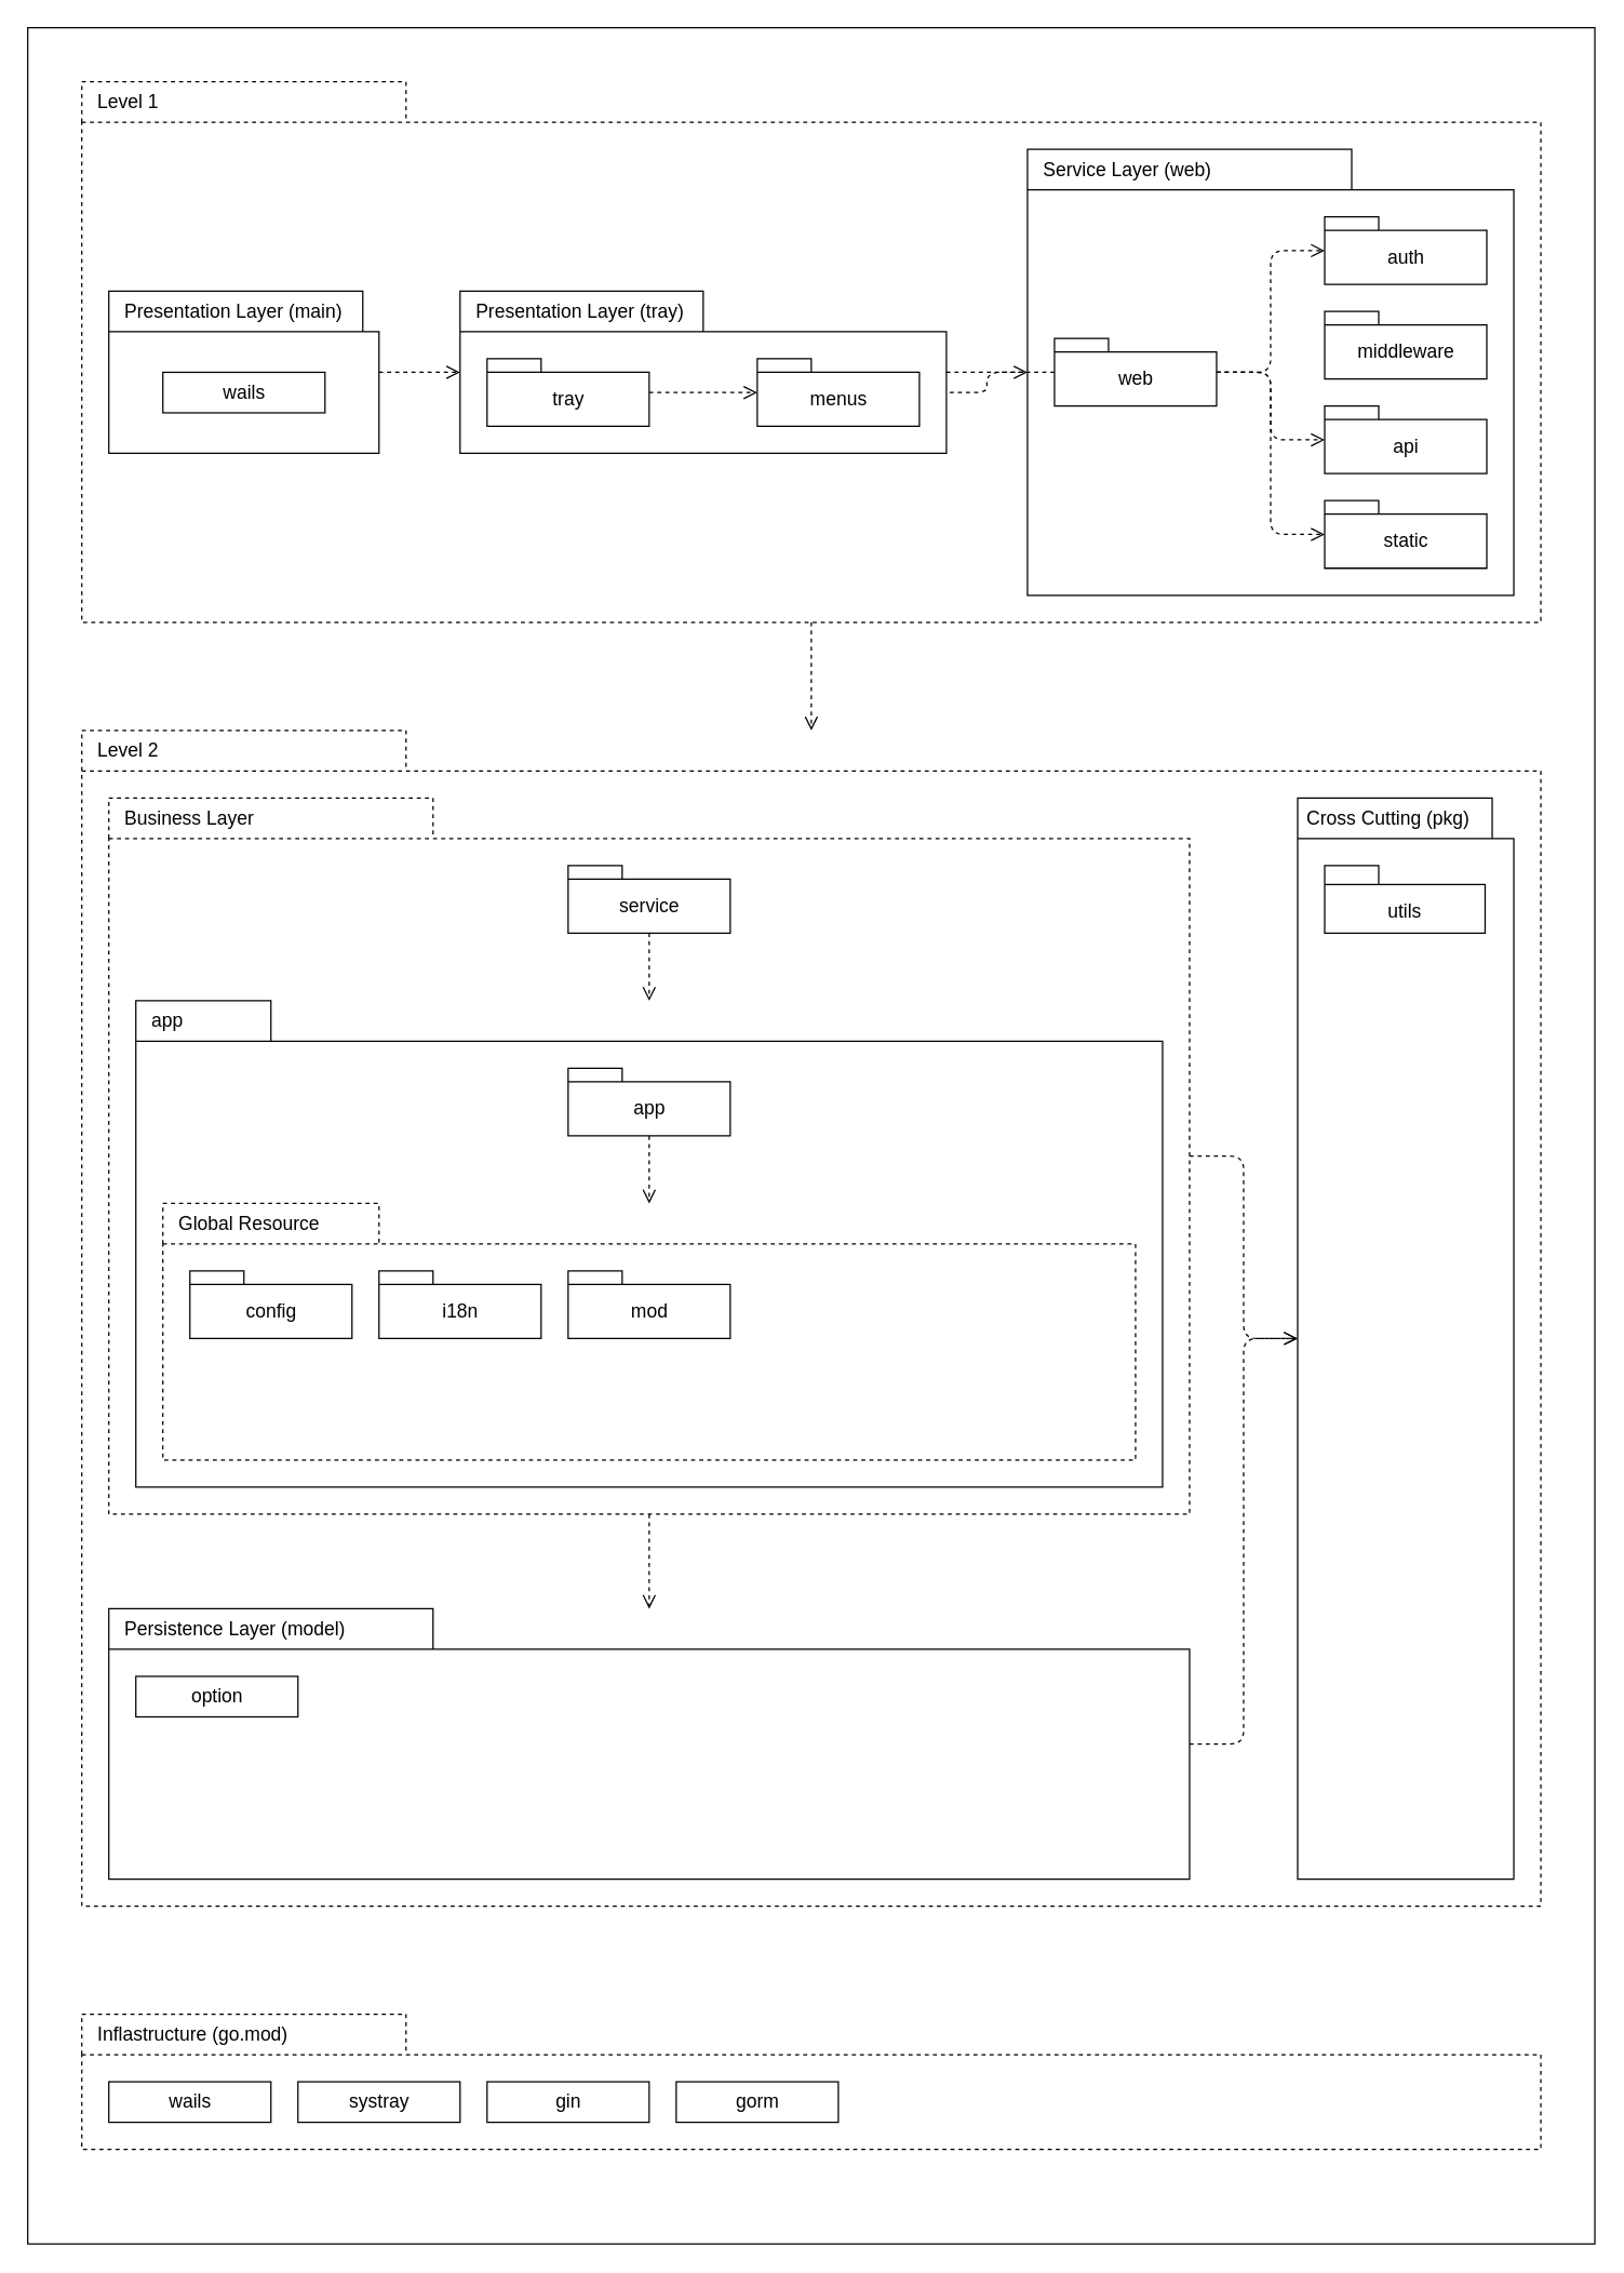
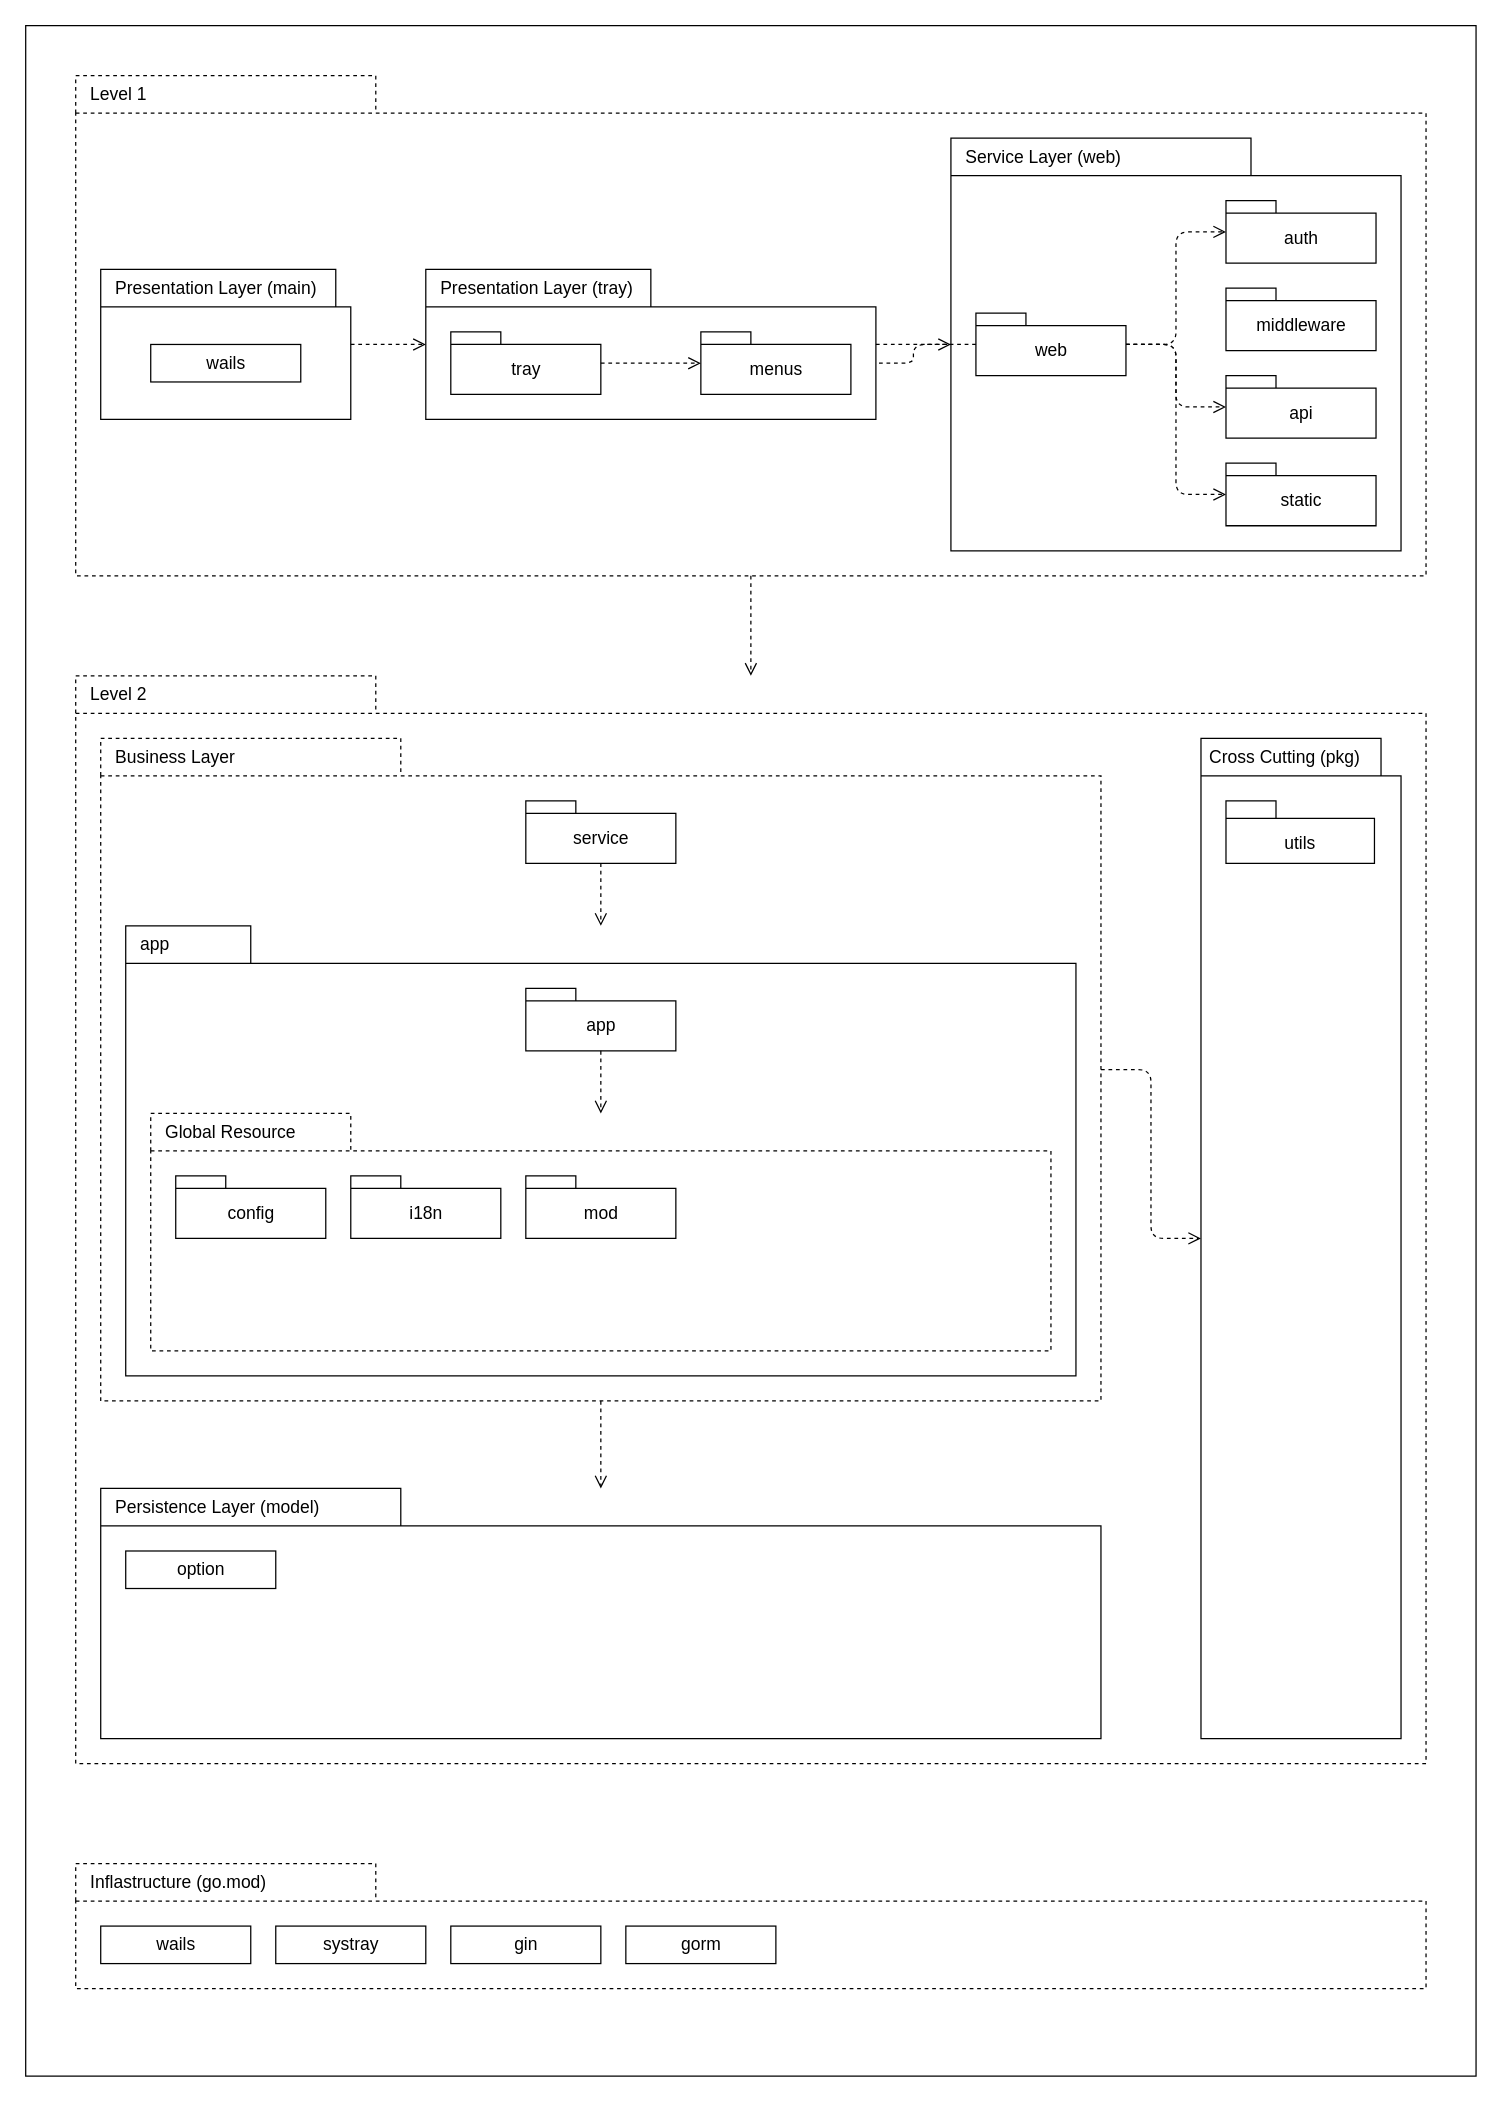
- <mxCell id="30" style="edgeStyle=orthogonalEdgeStyle;html=1;dashed=1;fontSize=14;endArrow=open;endFill=0;endSize=8;fontStyle=0" parent="27" source="31" target="28" edge="1"><mxGeometry relative="1" as="geometry" /></mxCell>
